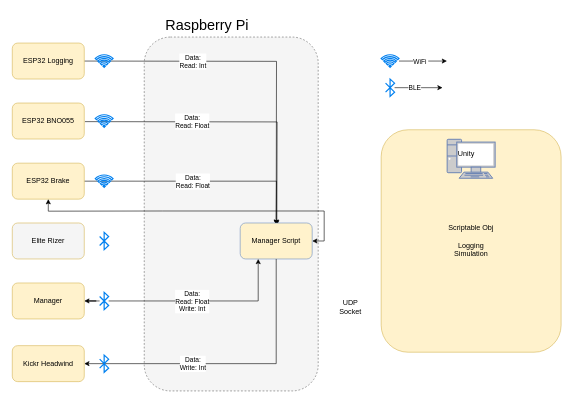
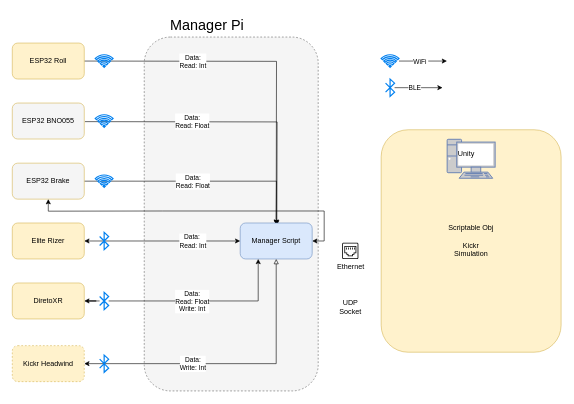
- <mxCell id="42" value="&lt;font style=&quot;font-size: 24px;&quot;&gt;Raspberry Pi&lt;/font&gt;" style="text;html=1;strokeColor=none;fillColor=none;align=center;verticalAlign=middle;whiteSpace=wrap;rounded=0;" vertex="1" parent="1"><mxGeometry x="260" y="27" width="170" height="30" as="geometry" /></mxCell>
+ <mxCell id="42" value="&lt;font style=&quot;font-size: 24px;&quot;&gt;Manager Pi&lt;/font&gt;" style="text;html=1;strokeColor=none;fillColor=none;align=center;verticalAlign=middle;whiteSpace=wrap;rounded=0;" vertex="1" parent="1"><mxGeometry x="260" y="27" width="170" height="30" as="geometry" /></mxCell>
- <mxCell id="17" value="ESP32 Logging" style="rounded=1;whiteSpace=wrap;html=1;fillColor=#fff2cc;strokeColor=#d6b656;" parent="1" vertex="1"><mxGeometry x="20" y="71" width="120" height="60" as="geometry" /></mxCell>
+ <mxCell id="17" value="ESP32 Roll" style="rounded=1;whiteSpace=wrap;html=1;fillColor=#fff2cc;strokeColor=#d6b656;" parent="1" vertex="1"><mxGeometry x="20" y="71" width="120" height="60" as="geometry" /></mxCell>
- <mxCell id="8" value="ESP32 BNO055" style="rounded=1;whiteSpace=wrap;html=1;fillColor=#fff2cc;strokeColor=#d6b656;" parent="1" vertex="1"><mxGeometry x="20" y="171" width="120" height="60" as="geometry" /></mxCell>
+ <mxCell id="8" value="ESP32 BNO055" style="rounded=1;whiteSpace=wrap;html=1;fillColor=#f5f5f5;strokeColor=#d6b656;" parent="1" vertex="1"><mxGeometry x="20" y="171" width="120" height="60" as="geometry" /></mxCell>
- <mxCell id="5" value="ESP32 Brake" style="rounded=1;whiteSpace=wrap;html=1;fillColor=#fff2cc;strokeColor=#d6b656;" parent="1" vertex="1"><mxGeometry x="20" y="271.25" width="120" height="60" as="geometry" /></mxCell>
+ <mxCell id="5" value="ESP32 Brake" style="rounded=1;whiteSpace=wrap;html=1;fillColor=#f5f5f5;strokeColor=#d6b656;" parent="1" vertex="1"><mxGeometry x="20" y="271.25" width="120" height="60" as="geometry" /></mxCell>
- <mxCell id="11" value="Elite Rizer" style="rounded=1;whiteSpace=wrap;html=1;fillColor=#f5f5f5;strokeColor=#d6b656;" parent="1" vertex="1"><mxGeometry x="20" y="371" width="120" height="60" as="geometry" /></mxCell>
+ <mxCell id="11" value="Elite Rizer" style="rounded=1;whiteSpace=wrap;html=1;fillColor=#fff2cc;strokeColor=#d6b656;" parent="1" vertex="1"><mxGeometry x="20" y="371" width="120" height="60" as="geometry" /></mxCell>
+ <mxCell id="9" style="edgeStyle=orthogonalEdgeStyle;rounded=0;orthogonalLoop=1;jettySize=auto;html=1;exitX=1;exitY=0.5;exitDx=0;exitDy=0;entryX=0;entryY=0.5;entryDx=0;entryDy=0;startArrow=classic;startFill=1;" parent="1" source="11" target="19" edge="1"><mxGeometry relative="1" as="geometry" /></mxCell>
+ <mxCell id="10" value="Data:&amp;nbsp;&lt;br&gt;Read: Int" style="edgeLabel;html=1;align=center;verticalAlign=middle;resizable=0;points=[];" parent="9" vertex="1" connectable="0"><mxGeometry x="-0.136" y="-2" relative="1" as="geometry"><mxPoint x="68" y="-2" as="offset" /></mxGeometry></mxCell>
- <mxCell id="19" value="Manager Script" style="rounded=1;whiteSpace=wrap;html=1;fillColor=#fff2cc;strokeColor=#6c8ebf;" parent="1" vertex="1"><mxGeometry x="400" y="371" width="120" height="60" as="geometry" /></mxCell>
+ <mxCell id="19" value="Manager Script" style="rounded=1;whiteSpace=wrap;html=1;fillColor=#dae8fc;strokeColor=#6c8ebf;" parent="1" vertex="1"><mxGeometry x="400" y="371" width="120" height="60" as="geometry" /></mxCell>
- <mxCell id="20" value="Scriptable Obj&lt;br&gt;&lt;br&gt;Logging&lt;br&gt;Simulation" style="rounded=1;whiteSpace=wrap;html=1;fillColor=#fff2cc;strokeColor=#d6b656;" parent="1" vertex="1"><mxGeometry x="635" y="215.55" width="300" height="370.9" as="geometry" /></mxCell>
+ <mxCell id="20" value="Scriptable Obj&lt;br&gt;&lt;br&gt;Kickr&lt;br&gt;Simulation" style="rounded=1;whiteSpace=wrap;html=1;fillColor=#fff2cc;strokeColor=#d6b656;" parent="1" vertex="1"><mxGeometry x="635" y="215.55" width="300" height="370.9" as="geometry" /></mxCell>
+ <mxCell id="40" value="Ethernet" style="pointerEvents=1;shadow=0;dashed=0;html=1;strokeColor=none;fillColor=#000000;aspect=fixed;labelPosition=center;verticalLabelPosition=bottom;verticalAlign=top;align=center;outlineConnect=0;shape=mxgraph.vvd.ethernet_port;fillStyle=auto;" parent="1" vertex="1"><mxGeometry x="570" y="404" width="27" height="27" as="geometry" /></mxCell>
- <mxCell id="22" style="edgeStyle=orthogonalEdgeStyle;rounded=0;orthogonalLoop=1;jettySize=auto;html=1;exitX=1;exitY=0.5;exitDx=0;exitDy=0;startArrow=classic;startFill=1;endArrow=none;endFill=0;entryX=0.5;entryY=1;entryDx=0;entryDy=0;" parent="1" source="24" target="19" edge="1"><mxGeometry relative="1" as="geometry"><mxPoint x="400" y="491" as="targetPoint" /></mxGeometry></mxCell>
+ <mxCell id="22" style="edgeStyle=orthogonalEdgeStyle;rounded=0;orthogonalLoop=1;jettySize=auto;html=1;exitX=1;exitY=0.5;exitDx=0;exitDy=0;startArrow=classic;startFill=1;endArrow=block;endFill=0;entryX=0.5;entryY=1;entryDx=0;entryDy=0;" parent="1" source="24" target="19" edge="1"><mxGeometry relative="1" as="geometry"><mxPoint x="400" y="491" as="targetPoint" /></mxGeometry></mxCell>
- <mxCell id="14" value="Manager" style="rounded=1;whiteSpace=wrap;html=1;fillColor=#fff2cc;strokeColor=#d6b656;" parent="1" vertex="1"><mxGeometry x="20" y="471" width="120" height="60" as="geometry" /></mxCell>
+ <mxCell id="14" value="DiretoXR" style="rounded=1;whiteSpace=wrap;html=1;fillColor=#fff2cc;strokeColor=#d6b656;" parent="1" vertex="1"><mxGeometry x="20" y="471" width="120" height="60" as="geometry" /></mxCell>
- <mxCell id="24" value="Kickr Headwind" style="rounded=1;whiteSpace=wrap;html=1;fillColor=#fff2cc;strokeColor=#d6b656;" parent="1" vertex="1"><mxGeometry x="20" y="575.5" width="120" height="60" as="geometry" /></mxCell>
+ <mxCell id="24" value="Kickr Headwind" style="rounded=1;whiteSpace=wrap;html=1;fillColor=#fff2cc;strokeColor=#d6b656;dashed=1;" parent="1" vertex="1"><mxGeometry x="20" y="575.5" width="120" height="60" as="geometry" /></mxCell>
